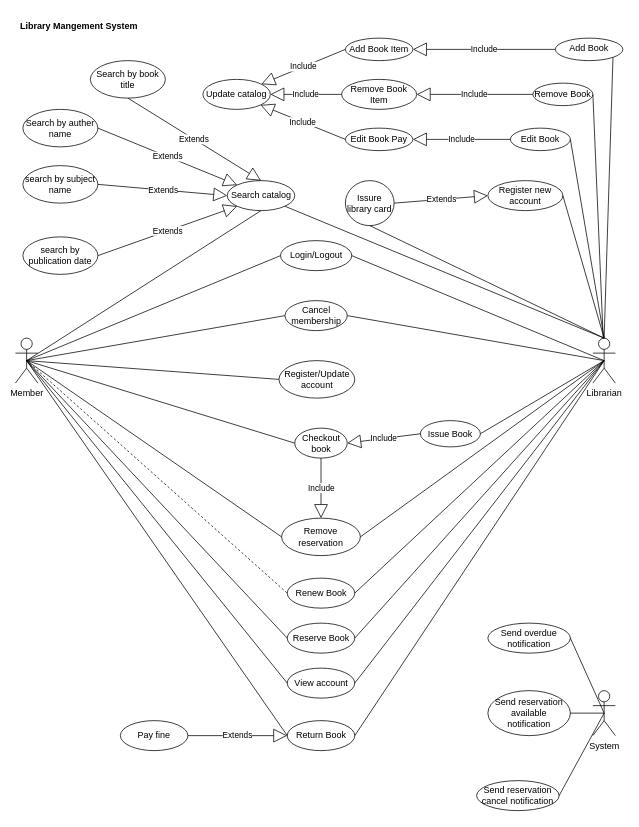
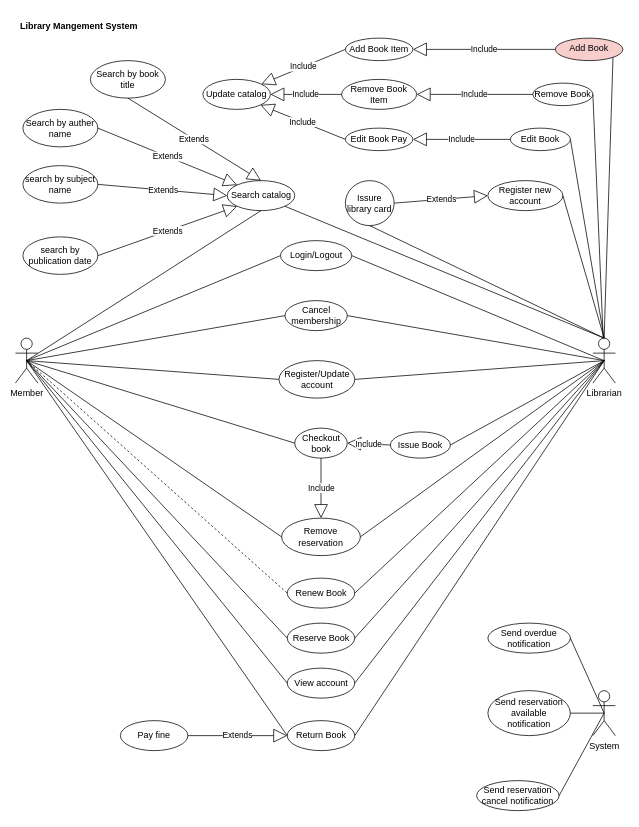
- <mxCell id="4" value="Add Book" style="ellipse;whiteSpace=wrap;html=1;verticalAlign=top;" parent="1" vertex="1"><mxGeometry x="740" y="50" width="90" height="30" as="geometry" /></mxCell>
+ <mxCell id="4" value="Add Book" style="ellipse;whiteSpace=wrap;html=1;verticalAlign=top;fillColor=#f8cecc;" parent="1" vertex="1"><mxGeometry x="740" y="50" width="90" height="30" as="geometry" /></mxCell>
+ <mxCell id="62" value="" style="endArrow=none;html=1;rounded=0;exitX=1;exitY=0.5;exitDx=0;exitDy=0;entryX=0.5;entryY=0.5;entryDx=0;entryDy=0;entryPerimeter=0;" parent="1" source="57" target="3" edge="1"><mxGeometry width="50" height="50" relative="1" as="geometry"><mxPoint x="55" y="500" as="sourcePoint" /><mxPoint x="399.5" y="440" as="targetPoint" /></mxGeometry></mxCell>
- <mxCell id="21" value="Issue Book" style="ellipse;whiteSpace=wrap;html=1;" parent="1" vertex="1"><mxGeometry x="560" y="560" width="80" height="35" as="geometry" /></mxCell>
+ <mxCell id="21" value="Issue Book" style="ellipse;whiteSpace=wrap;html=1;" parent="1" vertex="1"><mxGeometry x="520" y="575" width="80" height="35" as="geometry" /></mxCell>
